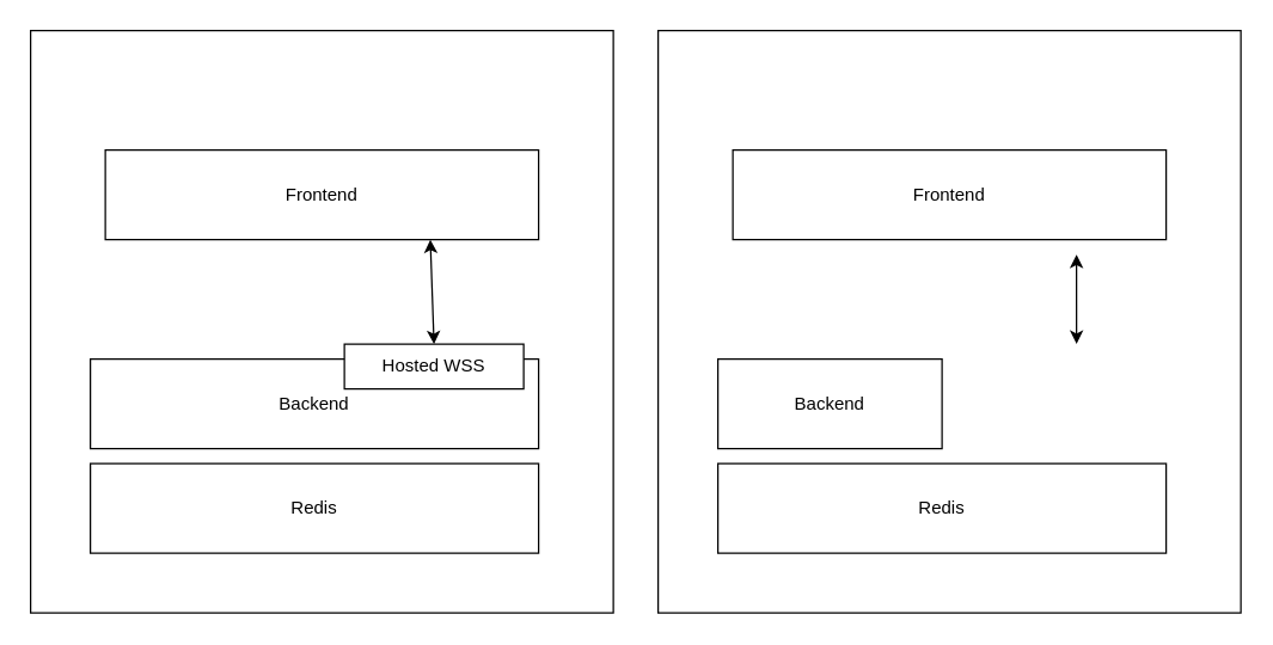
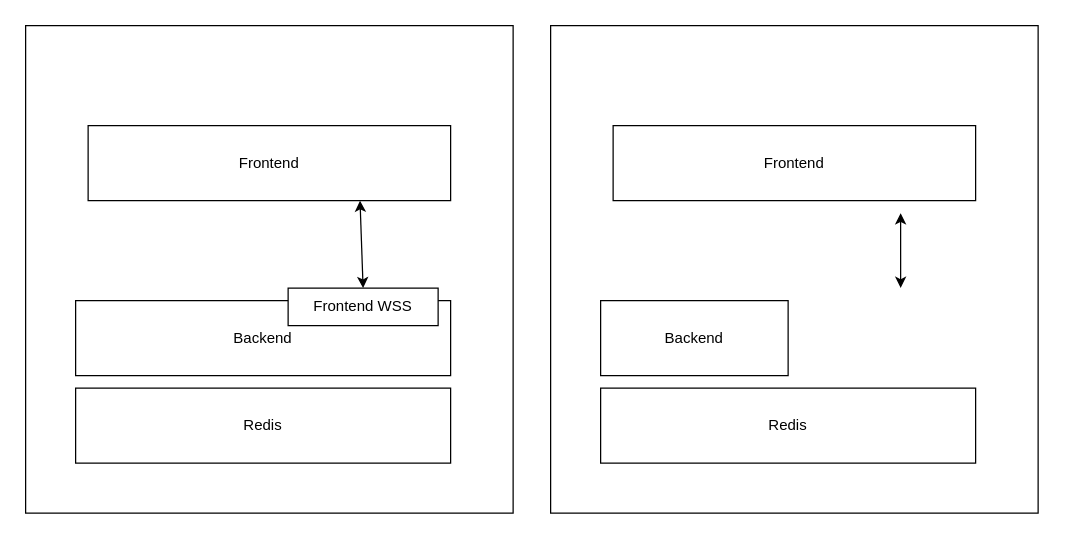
- <mxCell id="5" value="Hosted WSS" style="rounded=0;whiteSpace=wrap;html=1;" vertex="1" parent="1"><mxGeometry x="230" y="230" width="120" height="30" as="geometry" /></mxCell>
+ <mxCell id="5" value="Frontend WSS" style="rounded=0;whiteSpace=wrap;html=1;" vertex="1" parent="1"><mxGeometry x="230" y="230" width="120" height="30" as="geometry" /></mxCell>
